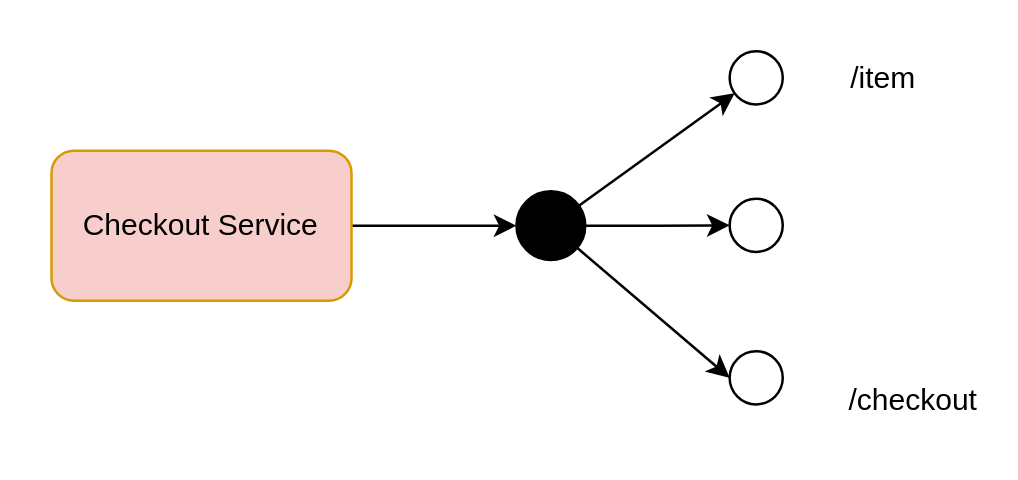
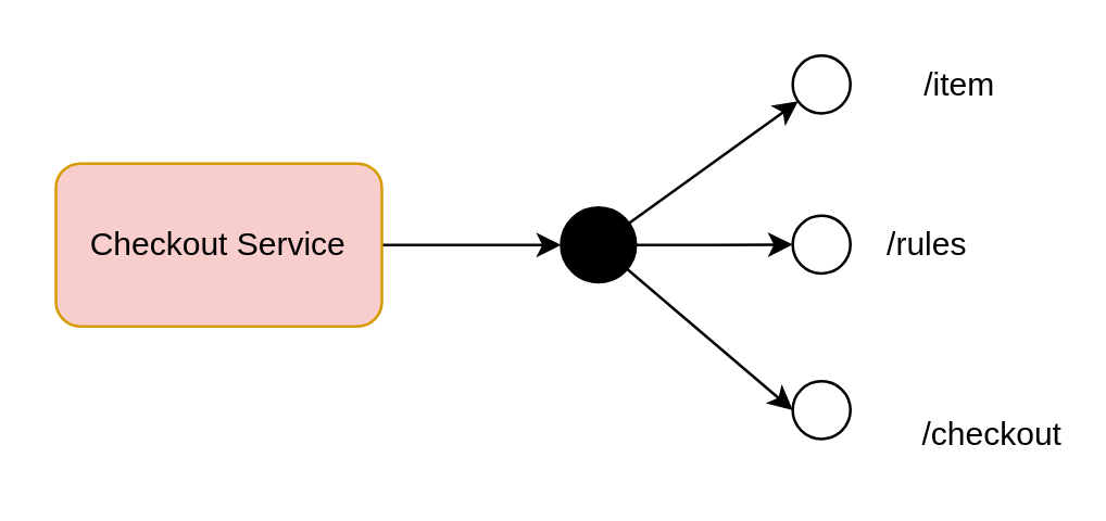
+ <mxCell id="13" value="/rules" style="text;html=1;strokeColor=none;fillColor=none;align=center;verticalAlign=middle;whiteSpace=wrap;rounded=0;" vertex="1" parent="1"><mxGeometry x="320.51" y="80" width="40" height="20" as="geometry" /></mxCell>
